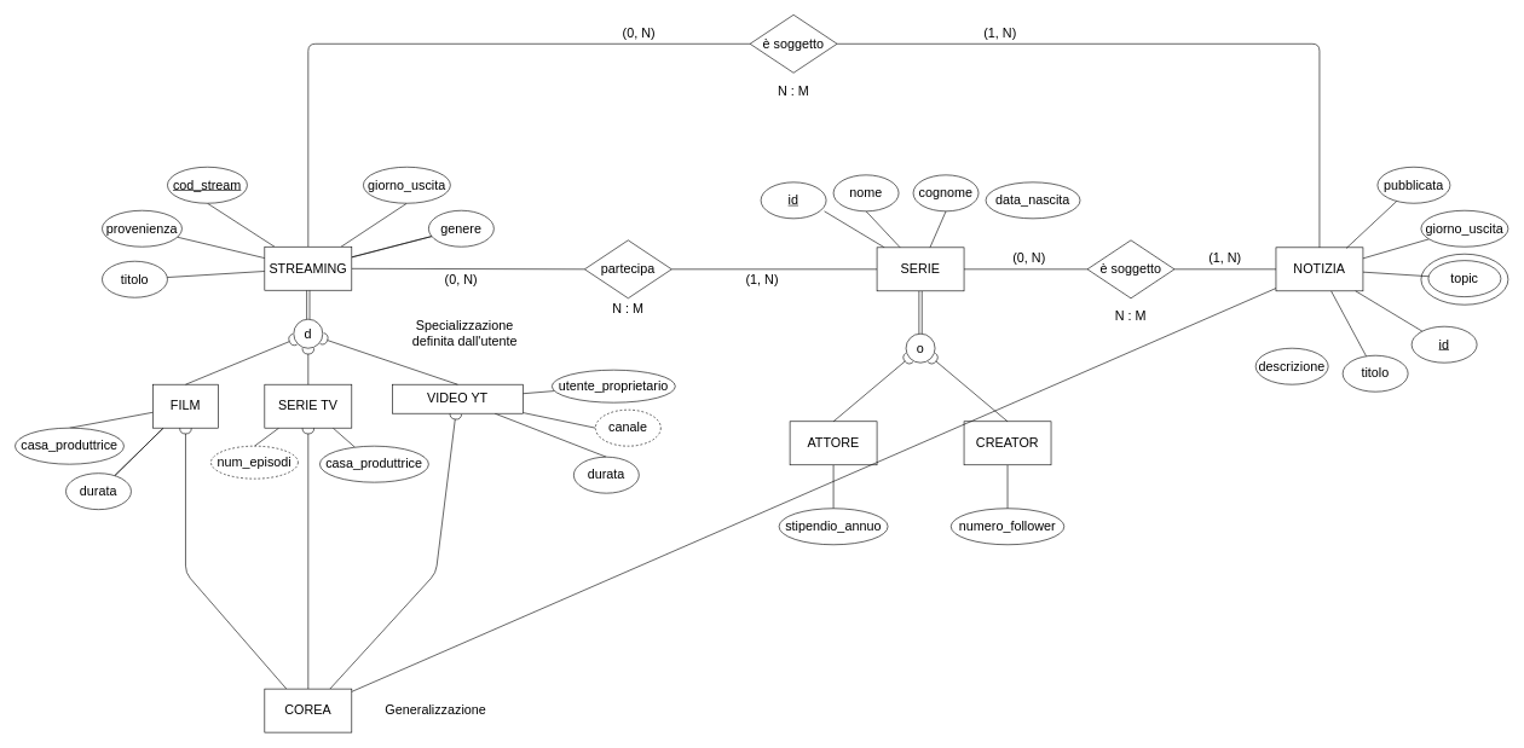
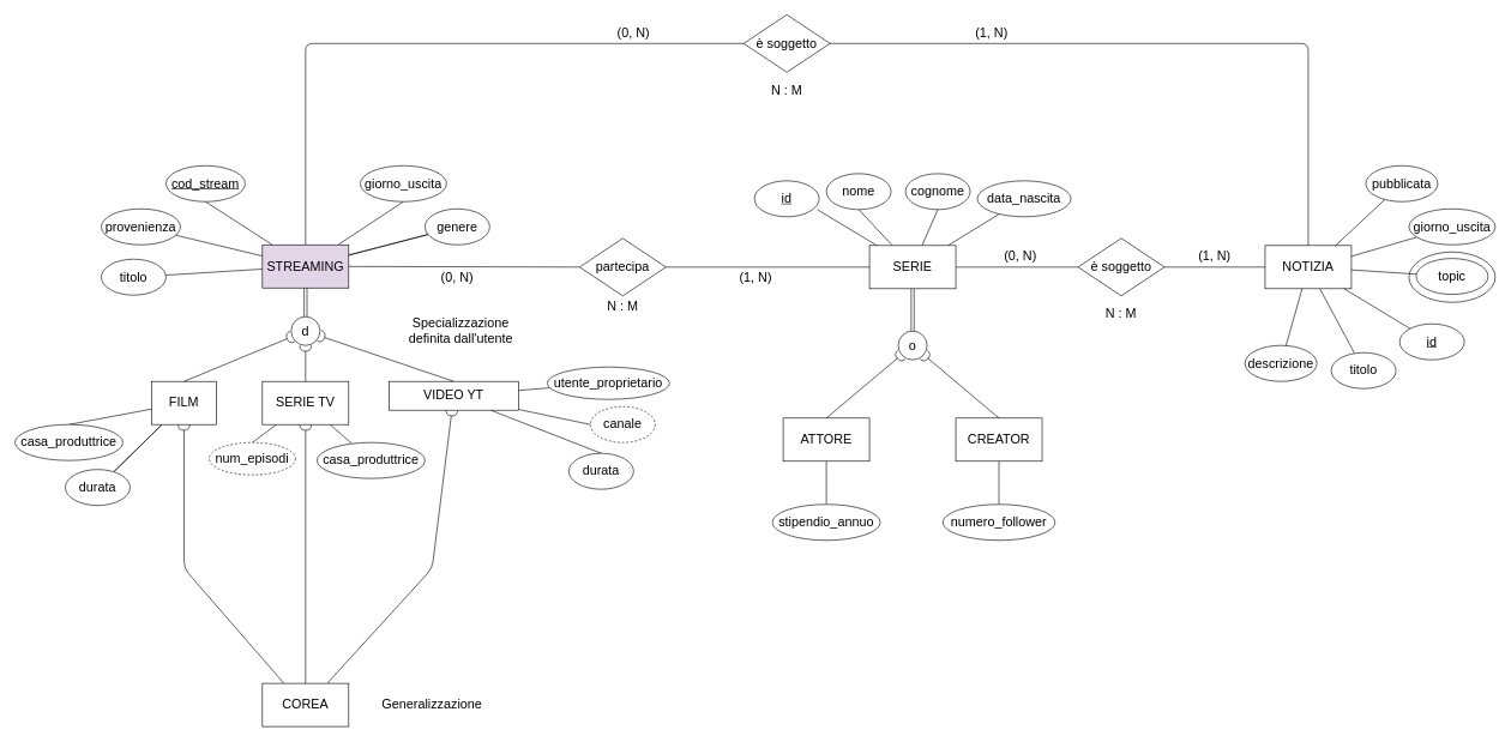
+ <mxCell id="58" value="" style="edgeStyle=none;html=1;fontSize=18;startArrow=none;startFill=0;endArrow=none;endFill=0;" edge="1" parent="1" source="63" target="69"><mxGeometry relative="1" as="geometry" /></mxCell>
- <mxCell id="11" value="&lt;font style=&quot;font-size: 18px;&quot;&gt;STREAMING&lt;/font&gt;" style="rounded=0;whiteSpace=wrap;html=1;" vertex="1" parent="1"><mxGeometry x="364" y="340" width="120" height="60" as="geometry" /></mxCell>
+ <mxCell id="11" value="&lt;font style=&quot;font-size: 18px;&quot;&gt;STREAMING&lt;/font&gt;" style="rounded=0;whiteSpace=wrap;html=1;fillColor=#e1d5e7;" vertex="1" parent="1"><mxGeometry x="364" y="340" width="120" height="60" as="geometry" /></mxCell>
- <mxCell id="80" value="" style="edgeStyle=none;html=1;fontSize=18;startArrow=none;startFill=0;endArrow=none;endFill=0;" edge="1" parent="1" source="49" target="43"><mxGeometry relative="1" as="geometry" /></mxCell>
+ <mxCell id="80" value="" style="edgeStyle=none;html=1;fontSize=18;startArrow=none;startFill=0;endArrow=none;endFill=0;" edge="1" parent="1" source="49" target="47"><mxGeometry relative="1" as="geometry" /></mxCell>
